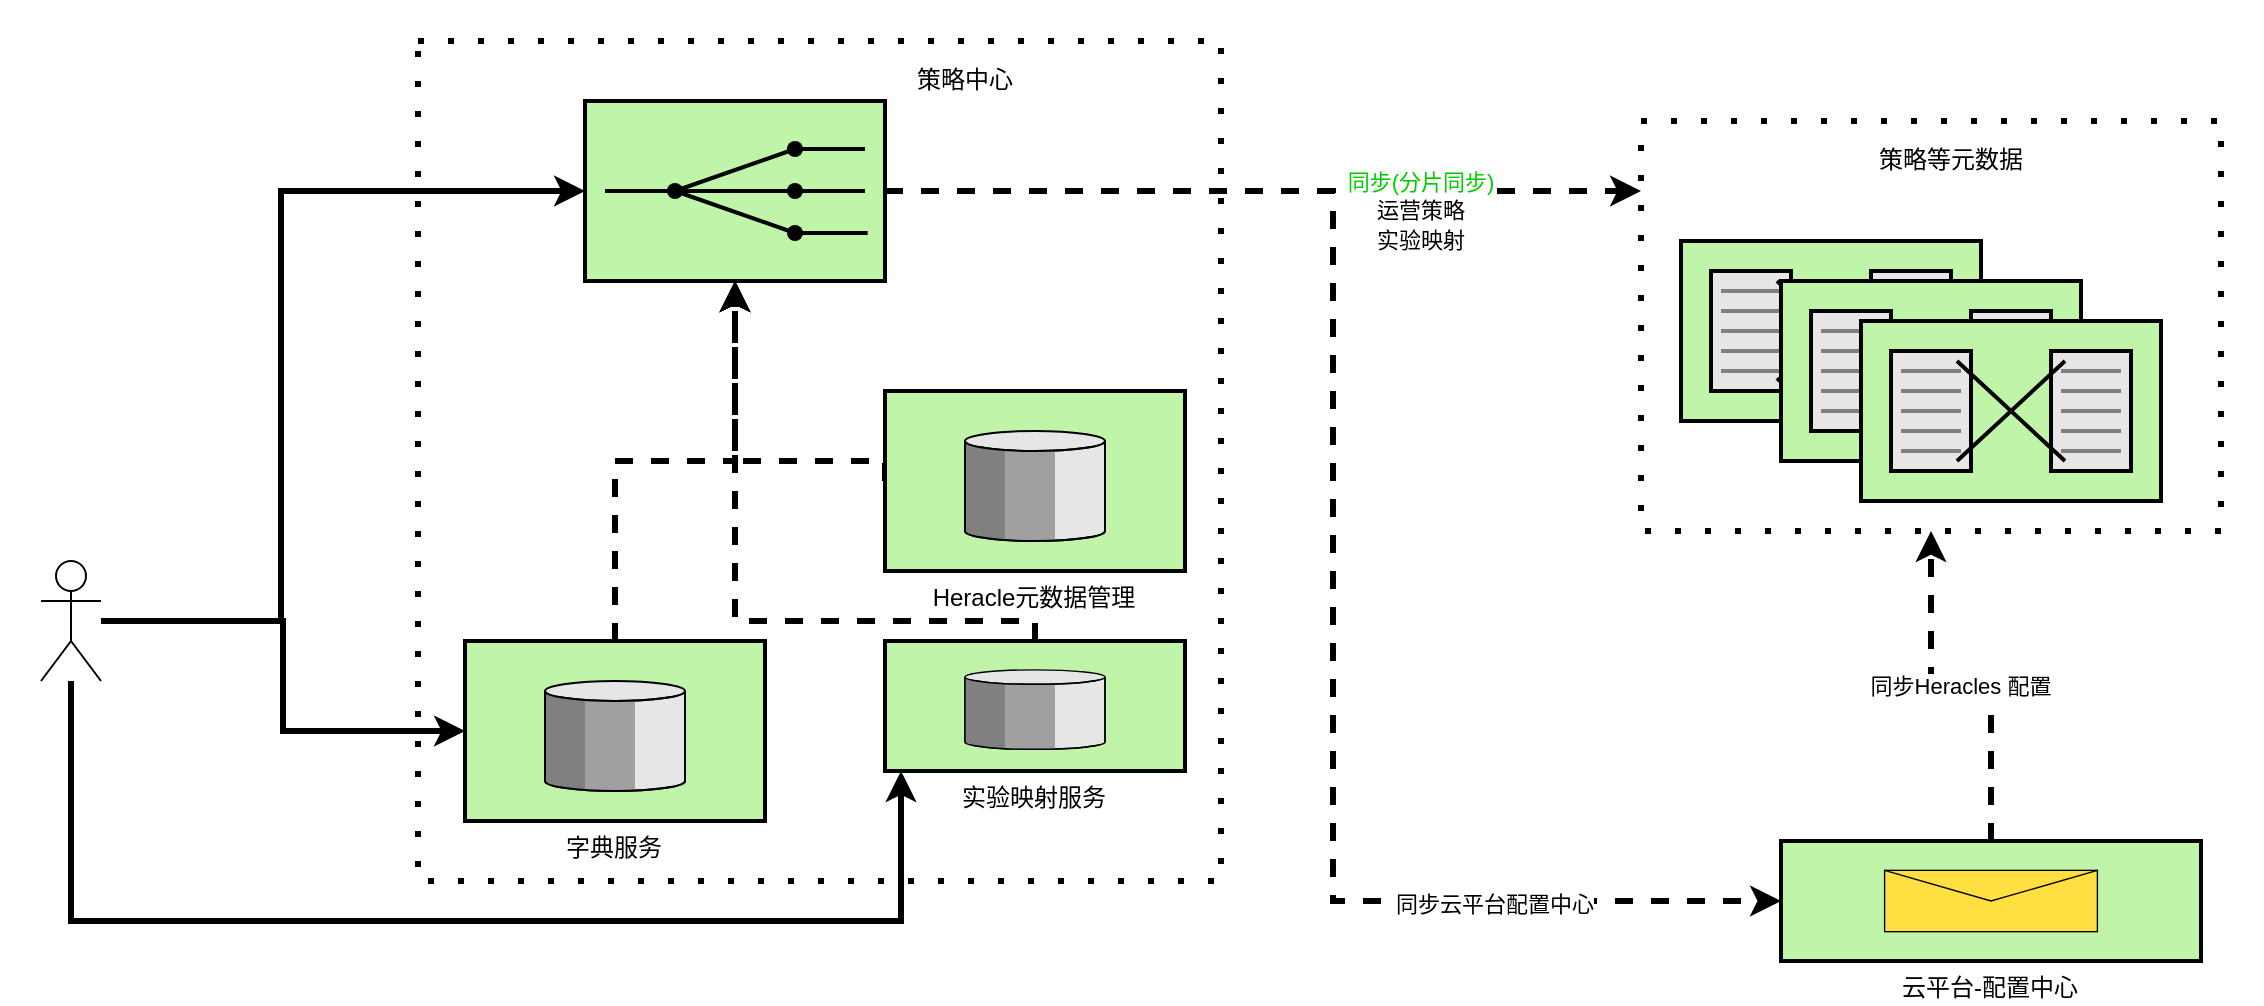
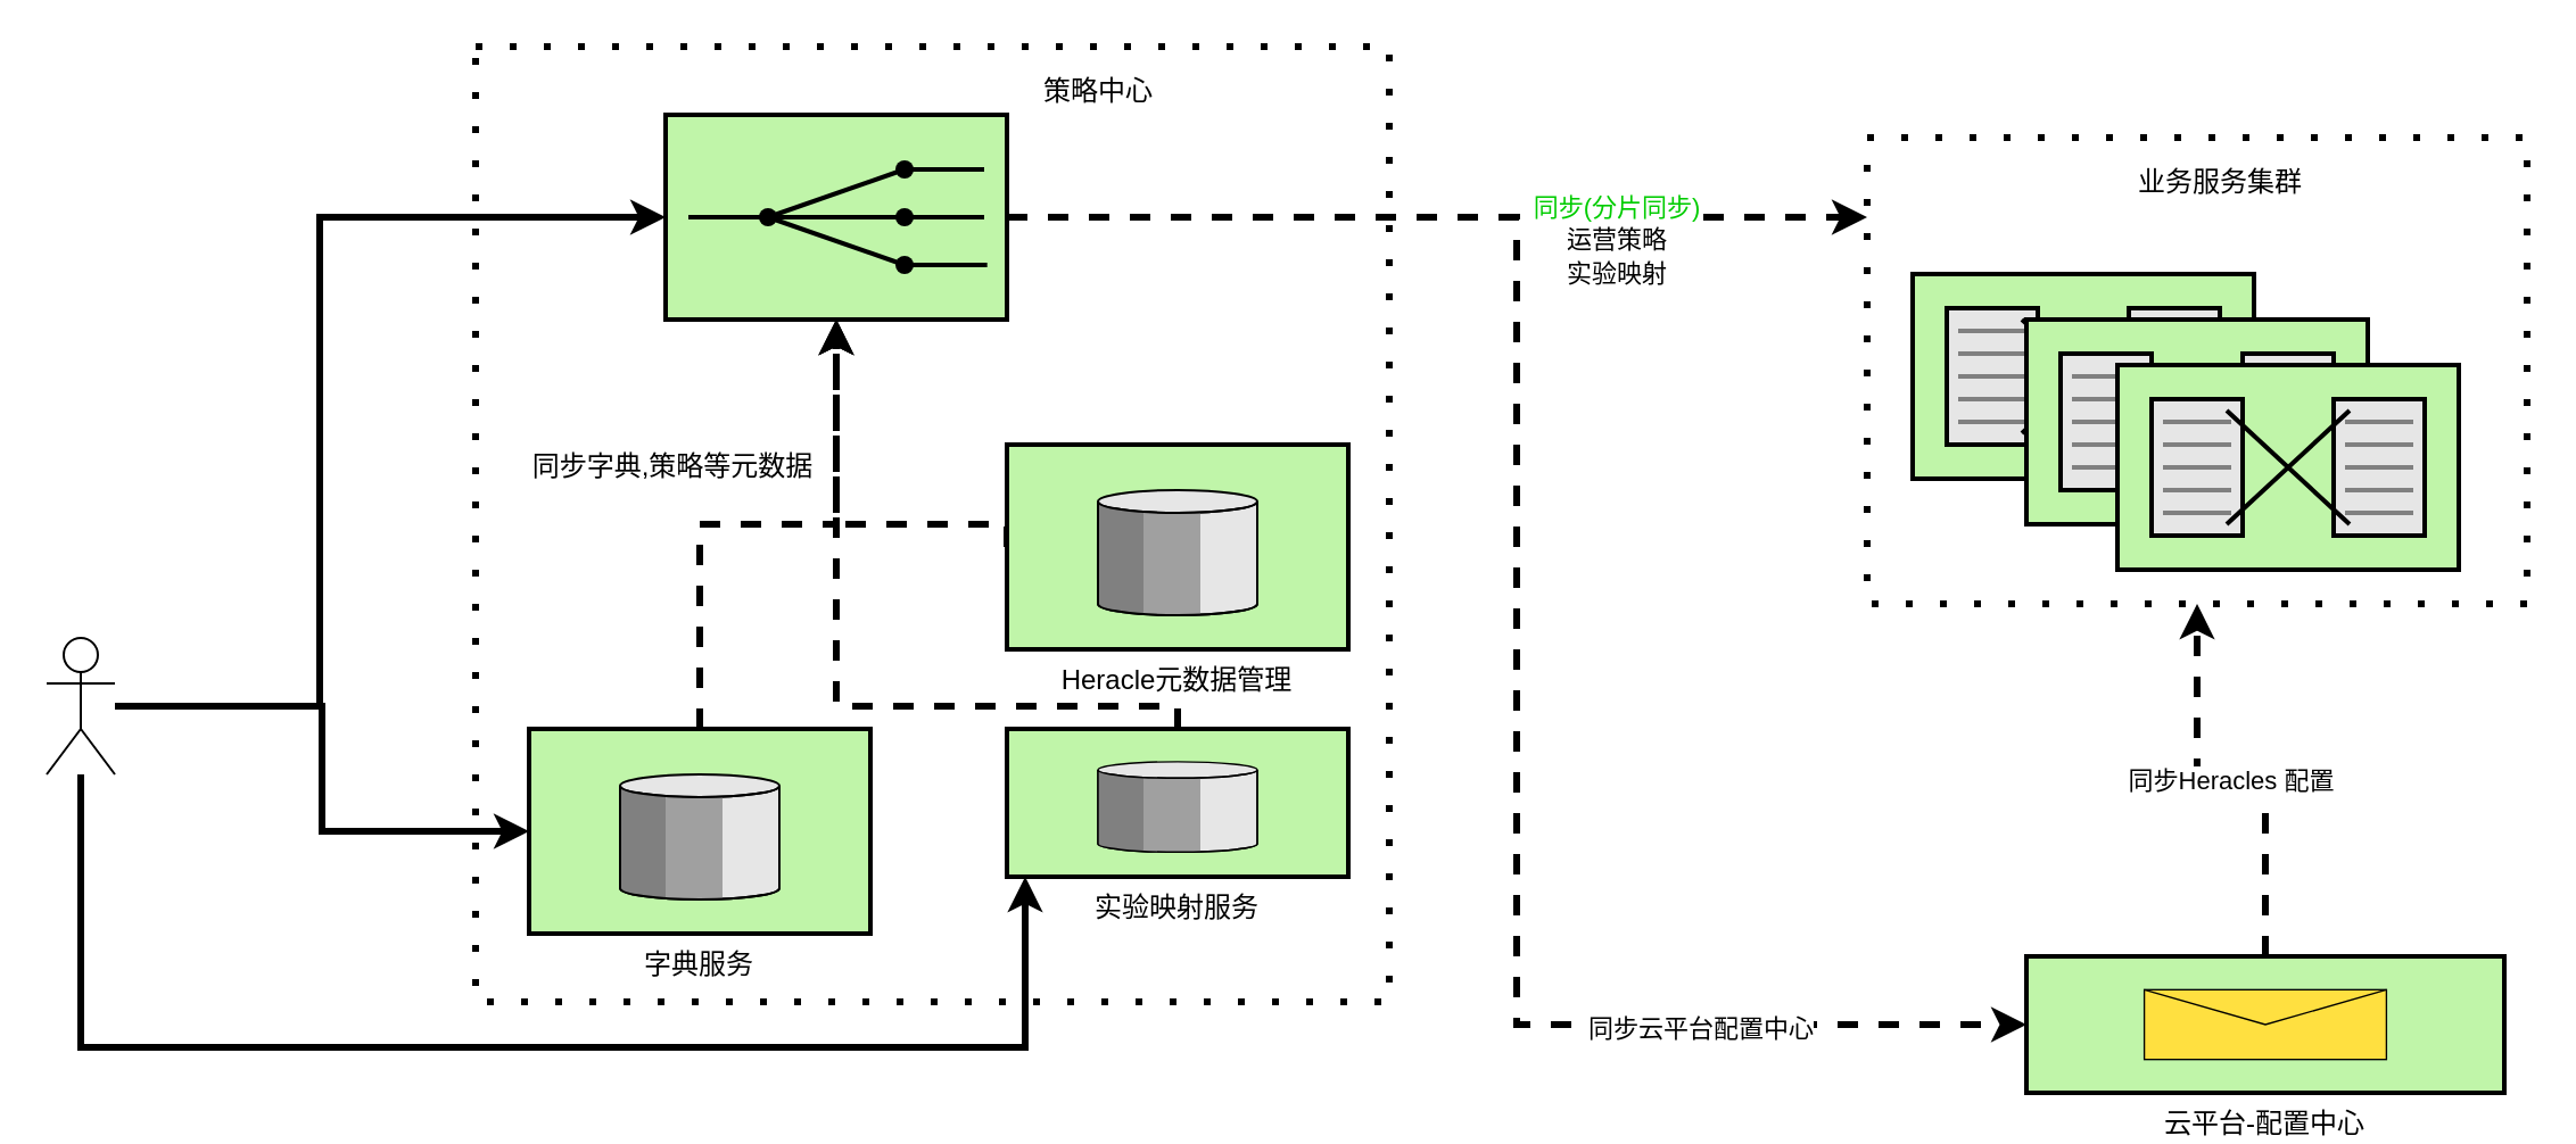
- <mxCell id="22" value="策略等元数据" style="text;html=1;align=center;verticalAlign=middle;resizable=0;points=[];autosize=1;strokeColor=none;fillColor=none;" vertex="1" parent="1"><mxGeometry x="930" y="70" width="90" height="20" as="geometry" /></mxCell>
+ <mxCell id="22" value="业务服务集群" style="text;html=1;align=center;verticalAlign=middle;resizable=0;points=[];autosize=1;strokeColor=none;fillColor=none;" vertex="1" parent="1"><mxGeometry x="930" y="70" width="90" height="20" as="geometry" /></mxCell>
+ <mxCell id="21" value="同步字典,策略等元数据" style="text;html=1;align=center;verticalAlign=middle;resizable=0;points=[];autosize=1;strokeColor=none;fillColor=none;" vertex="1" parent="1"><mxGeometry x="225" y="195" width="140" height="20" as="geometry" /></mxCell>
